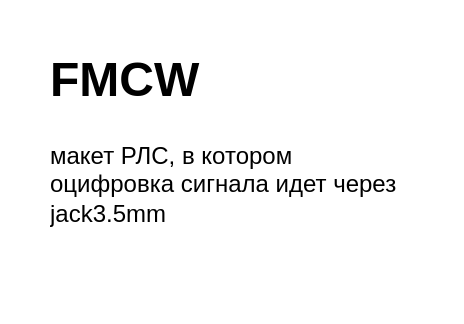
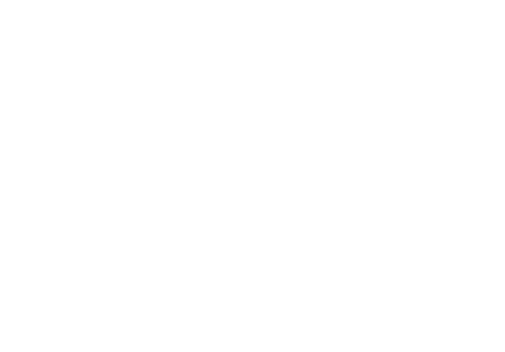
- <mxCell id="2" value="&lt;h1&gt;FMCW&lt;/h1&gt;&lt;p&gt;макет РЛС, в котором оцифровка сигнала идет через jack3.5mm&lt;/p&gt;" style="text;html=1;strokeColor=none;fillColor=none;spacing=5;spacingTop=-20;whiteSpace=wrap;overflow=hidden;rounded=0;" parent="1" vertex="1"><mxGeometry x="20" y="20" width="190" height="120" as="geometry" /></mxCell>
